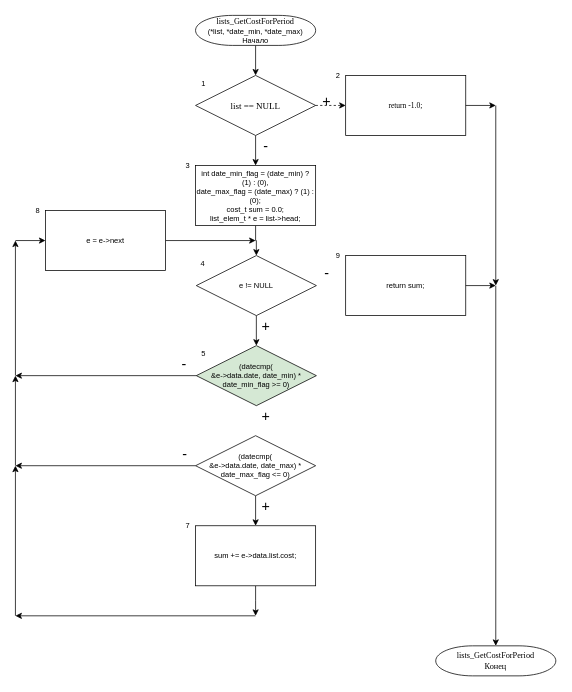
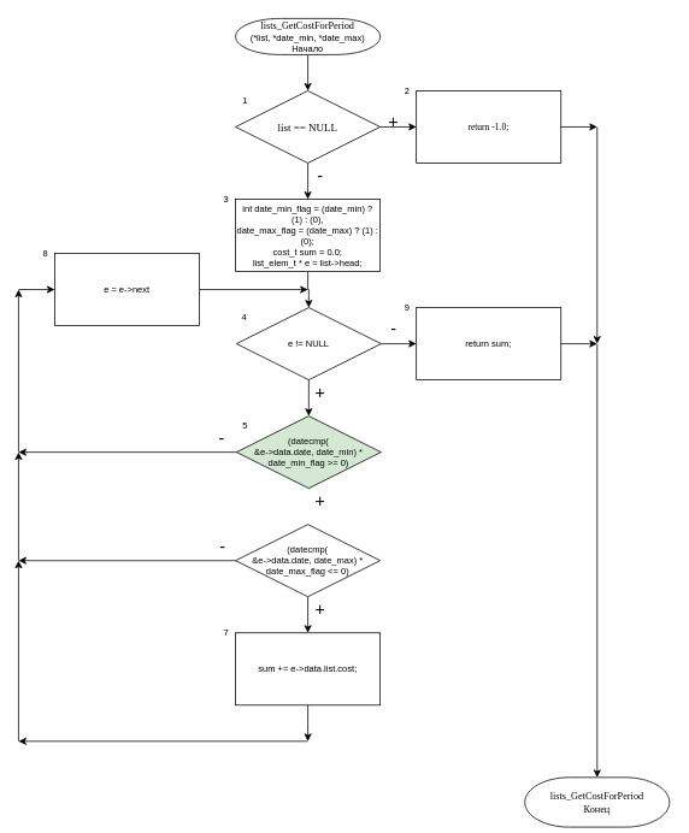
- <mxCell id="5" style="edgeStyle=orthogonalEdgeStyle;rounded=0;orthogonalLoop=1;jettySize=auto;html=1;exitX=1;exitY=0.5;exitDx=0;exitDy=0;entryX=0;entryY=0.5;entryDx=0;entryDy=0;fontSize=10;dashed=1;" edge="1" parent="1" source="7" target="8"><mxGeometry relative="1" as="geometry" /></mxCell>
+ <mxCell id="5" style="edgeStyle=orthogonalEdgeStyle;rounded=0;orthogonalLoop=1;jettySize=auto;html=1;exitX=1;exitY=0.5;exitDx=0;exitDy=0;entryX=0;entryY=0.5;entryDx=0;entryDy=0;fontSize=10;" edge="1" parent="1" source="7" target="8"><mxGeometry relative="1" as="geometry" /></mxCell>
+ <mxCell id="27" value="" style="endArrow=classic;html=1;rounded=0;fontSize=10;exitX=1;exitY=0.5;exitDx=0;exitDy=0;entryX=0;entryY=0.5;entryDx=0;entryDy=0;" edge="1" parent="1" source="12" target="30"><mxGeometry width="50" height="50" relative="1" as="geometry"><mxPoint x="340" y="490" as="sourcePoint" /><mxPoint x="460" y="380" as="targetPoint" /></mxGeometry></mxCell>
- <mxCell id="4" value="&lt;span style=&quot;font-family: &amp;#34;times new roman&amp;#34; , serif ; font-size: 11px&quot;&gt;lists_GetCostForPeriod&lt;br&gt;Конец&lt;br&gt;&lt;/span&gt;" style="strokeWidth=1;html=1;shape=mxgraph.flowchart.terminator;whiteSpace=wrap;rounded=1;glass=0;comic=0;shadow=0;sketch=0;" vertex="1" parent="1"><mxGeometry x="580" y="860" width="160" height="40" as="geometry" /></mxCell>
+ <mxCell id="4" value="&lt;span style=&quot;font-family: &amp;#34;times new roman&amp;#34; , serif ; font-size: 11px&quot;&gt;lists_GetCostForPeriod&lt;br&gt;Конец&lt;br&gt;&lt;/span&gt;" style="strokeWidth=1;html=1;shape=mxgraph.flowchart.terminator;whiteSpace=wrap;rounded=1;glass=0;comic=0;shadow=0;sketch=0;" vertex="1" parent="1"><mxGeometry x="580" y="860" width="160" height="55" as="geometry" /></mxCell>
